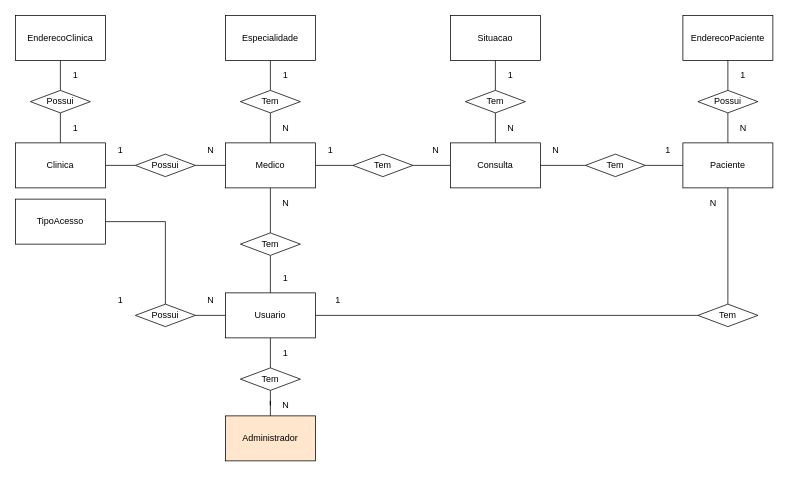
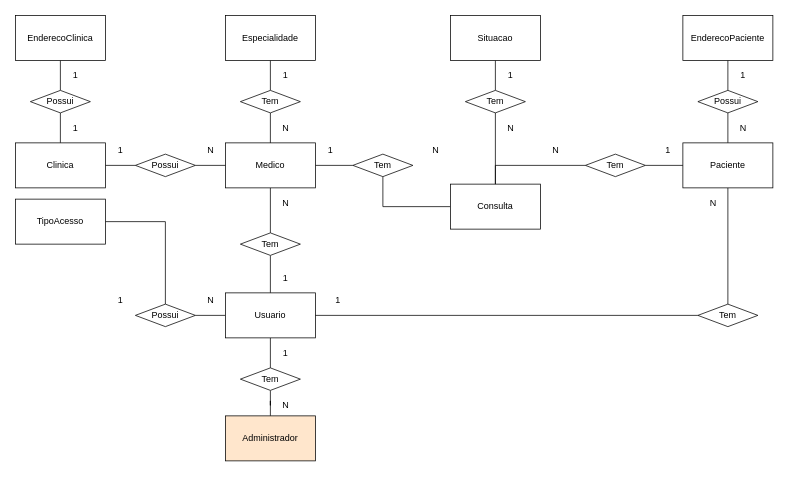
- <mxCell id="40" value="Consulta" style="rounded=0;whiteSpace=wrap;html=1;" vertex="1" parent="1"><mxGeometry x="600" y="190" width="120" height="60" as="geometry" /></mxCell>
+ <mxCell id="40" value="Consulta" style="rounded=0;whiteSpace=wrap;html=1;" vertex="1" parent="1"><mxGeometry x="600" y="245" width="120" height="60" as="geometry" /></mxCell>
